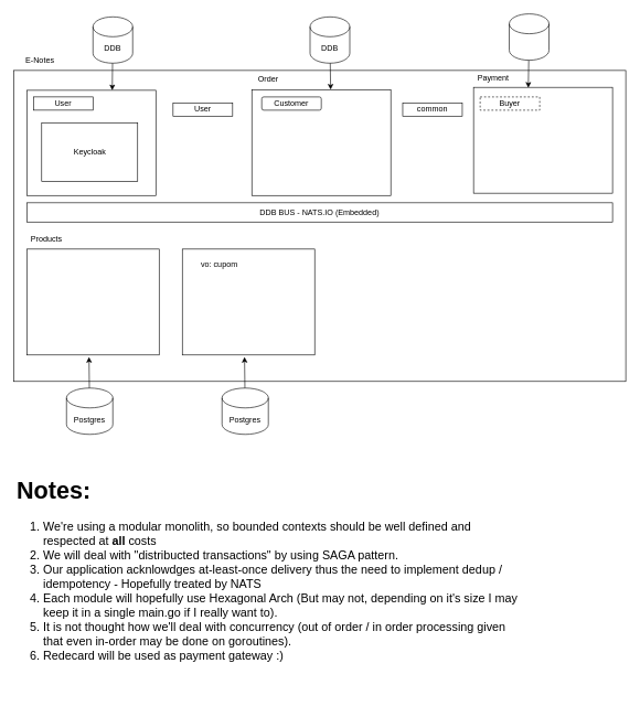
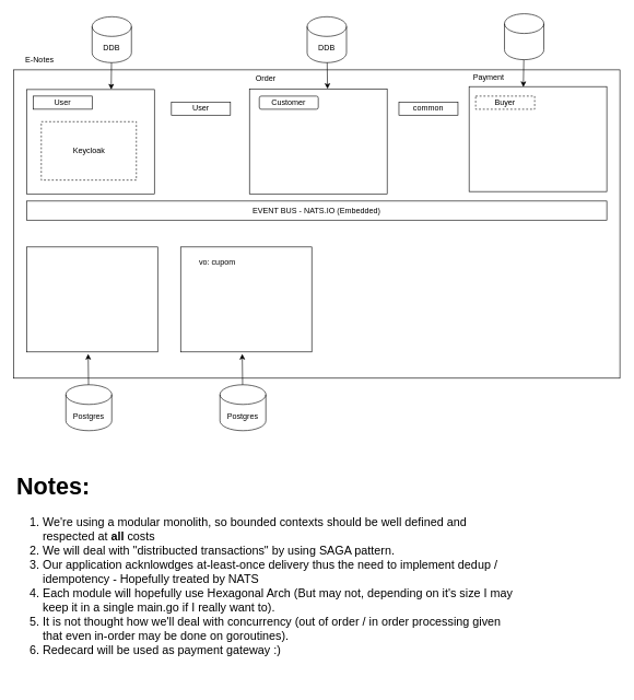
- <mxCell id="23" value="Keycloak" style="rounded=0;whiteSpace=wrap;html=1;fillColor=none;" parent="1" vertex="1"><mxGeometry x="62.5" y="185" width="145" height="89" as="geometry" /></mxCell>
+ <mxCell id="23" value="Keycloak" style="rounded=0;whiteSpace=wrap;html=1;fillColor=none;dashed=1;" parent="1" vertex="1"><mxGeometry x="62.5" y="185" width="145" height="89" as="geometry" /></mxCell>
- <mxCell id="20" value="DDB BUS - NATS.IO (Embedded)" style="rounded=0;whiteSpace=wrap;html=1;fillColor=none;fontColor=default;labelBackgroundColor=none;labelBorderColor=none;" parent="1" vertex="1"><mxGeometry x="40" y="306" width="885" height="29" as="geometry" /></mxCell>
+ <mxCell id="20" value="EVENT BUS - NATS.IO (Embedded)" style="rounded=0;whiteSpace=wrap;html=1;fillColor=none;fontColor=default;labelBackgroundColor=none;labelBorderColor=none;" parent="1" vertex="1"><mxGeometry x="40" y="306" width="885" height="29" as="geometry" /></mxCell>
- <mxCell id="11" value="Products" style="text;html=1;strokeColor=none;fillColor=none;align=center;verticalAlign=middle;whiteSpace=wrap;rounded=0;" parent="1" vertex="1"><mxGeometry x="40" y="346" width="60" height="30" as="geometry" /></mxCell>
